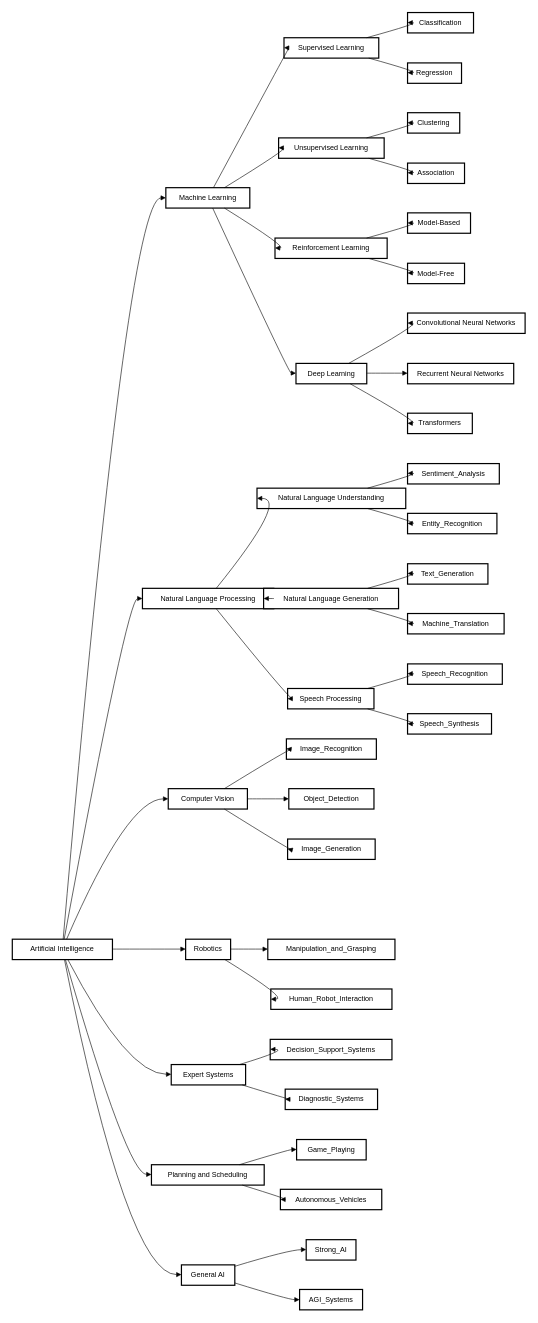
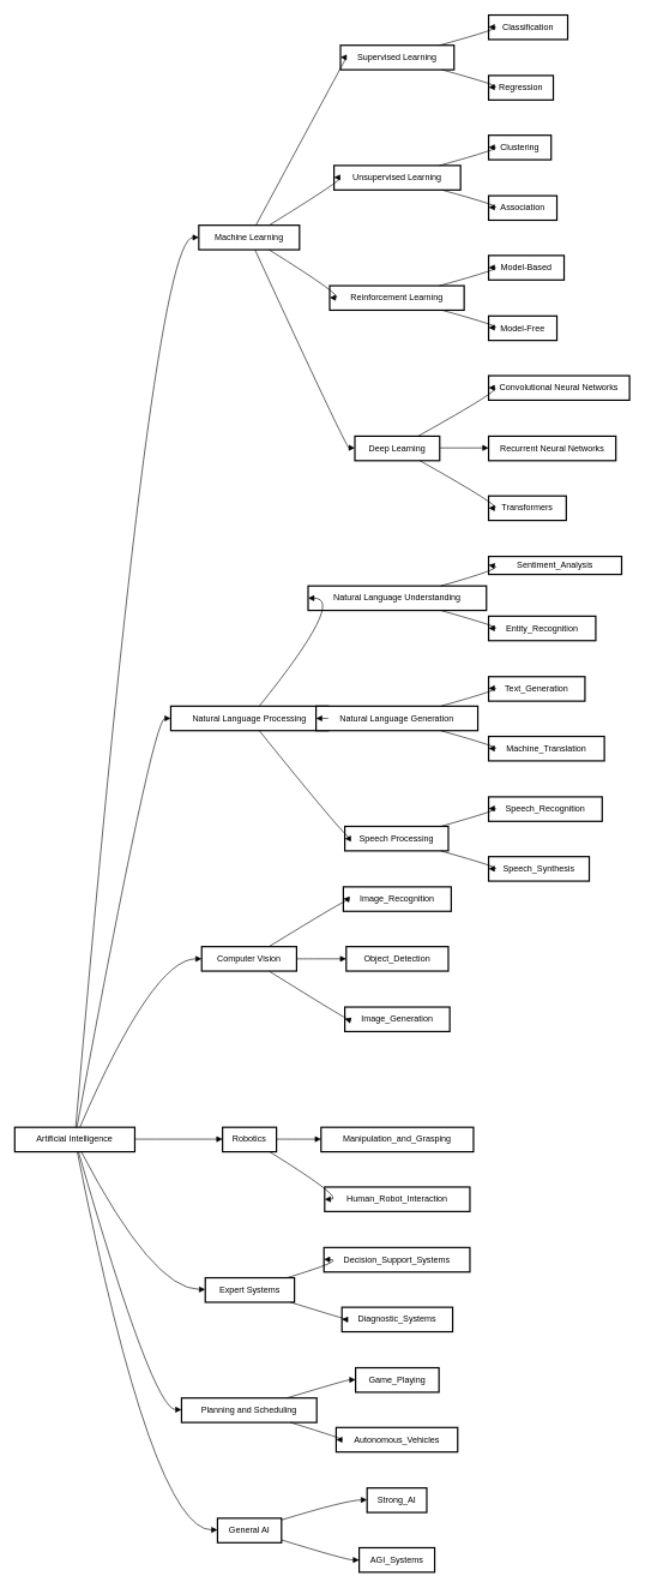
- <mxCell id="26" value="Sentiment_Analysis" style="whiteSpace=wrap;strokeWidth=2;hachureGap=4;fontFamily=Helvetica;" vertex="1" parent="1"><mxGeometry x="679" y="772" width="153" height="34" as="geometry" /></mxCell>
+ <mxCell id="26" value="Sentiment_Analysis" style="whiteSpace=wrap;strokeWidth=2;hachureGap=4;fontFamily=Helvetica;" vertex="1" parent="1"><mxGeometry x="679" y="772" width="185" height="25" as="geometry" /></mxCell>
